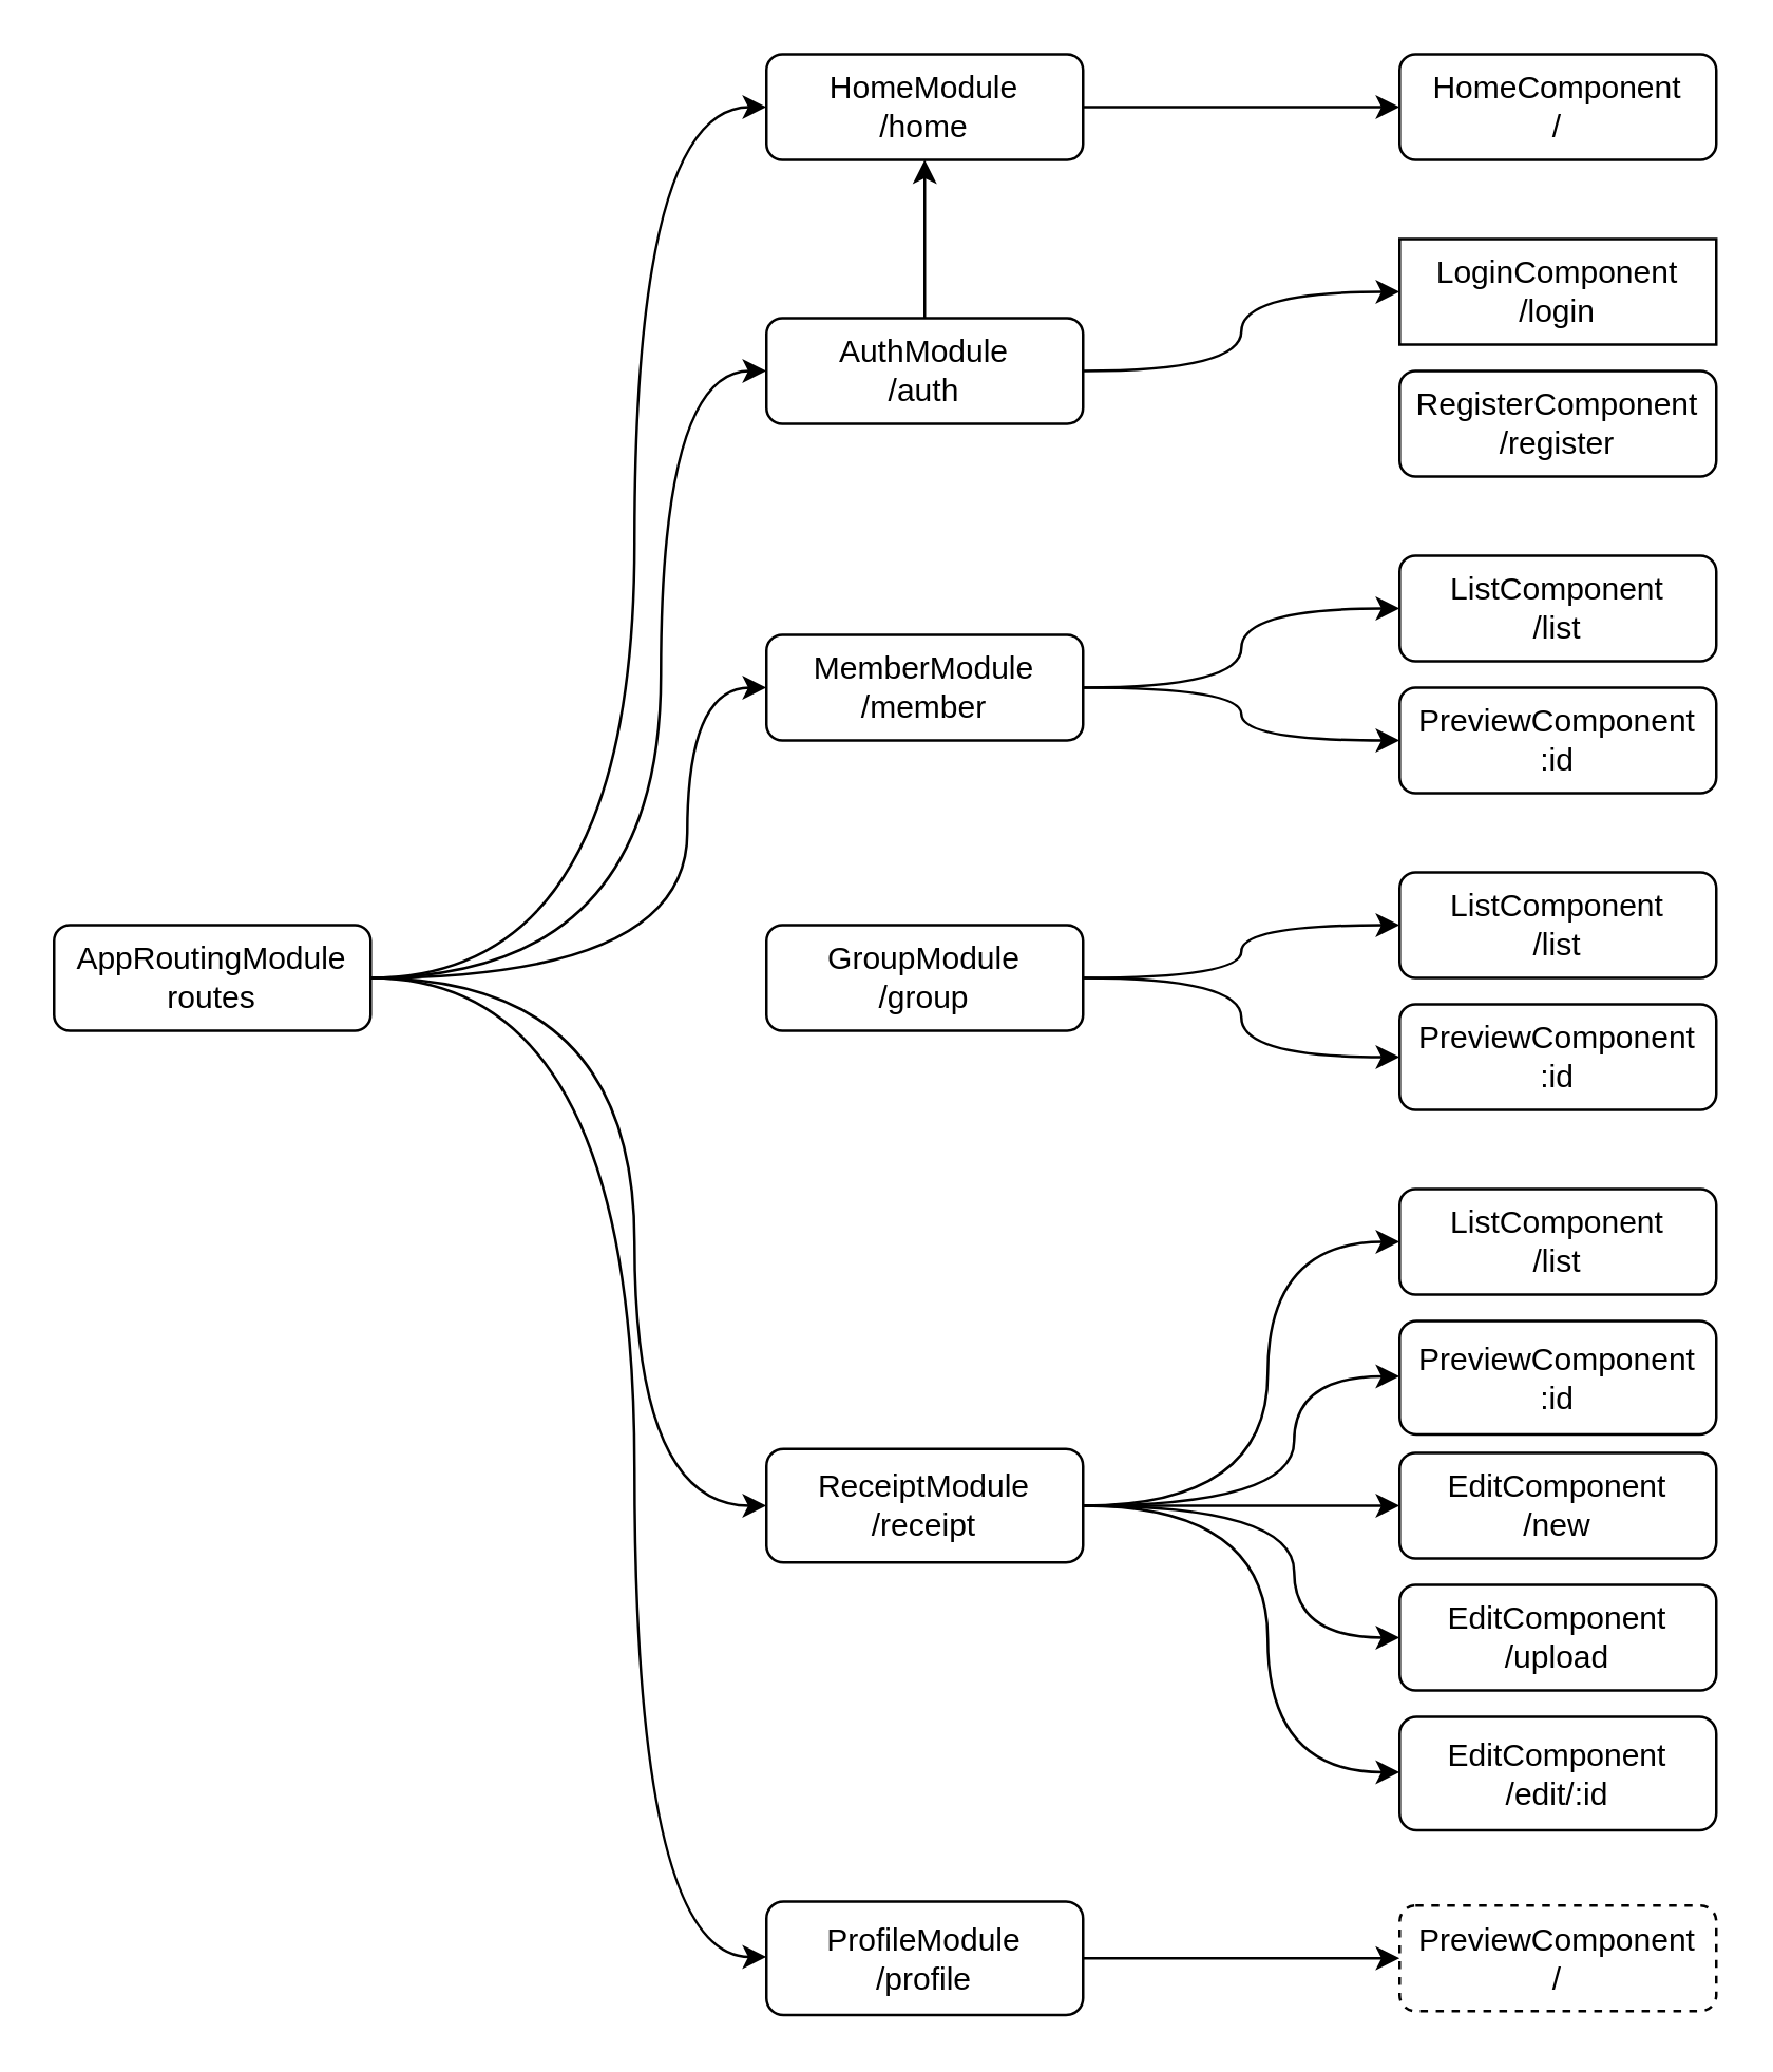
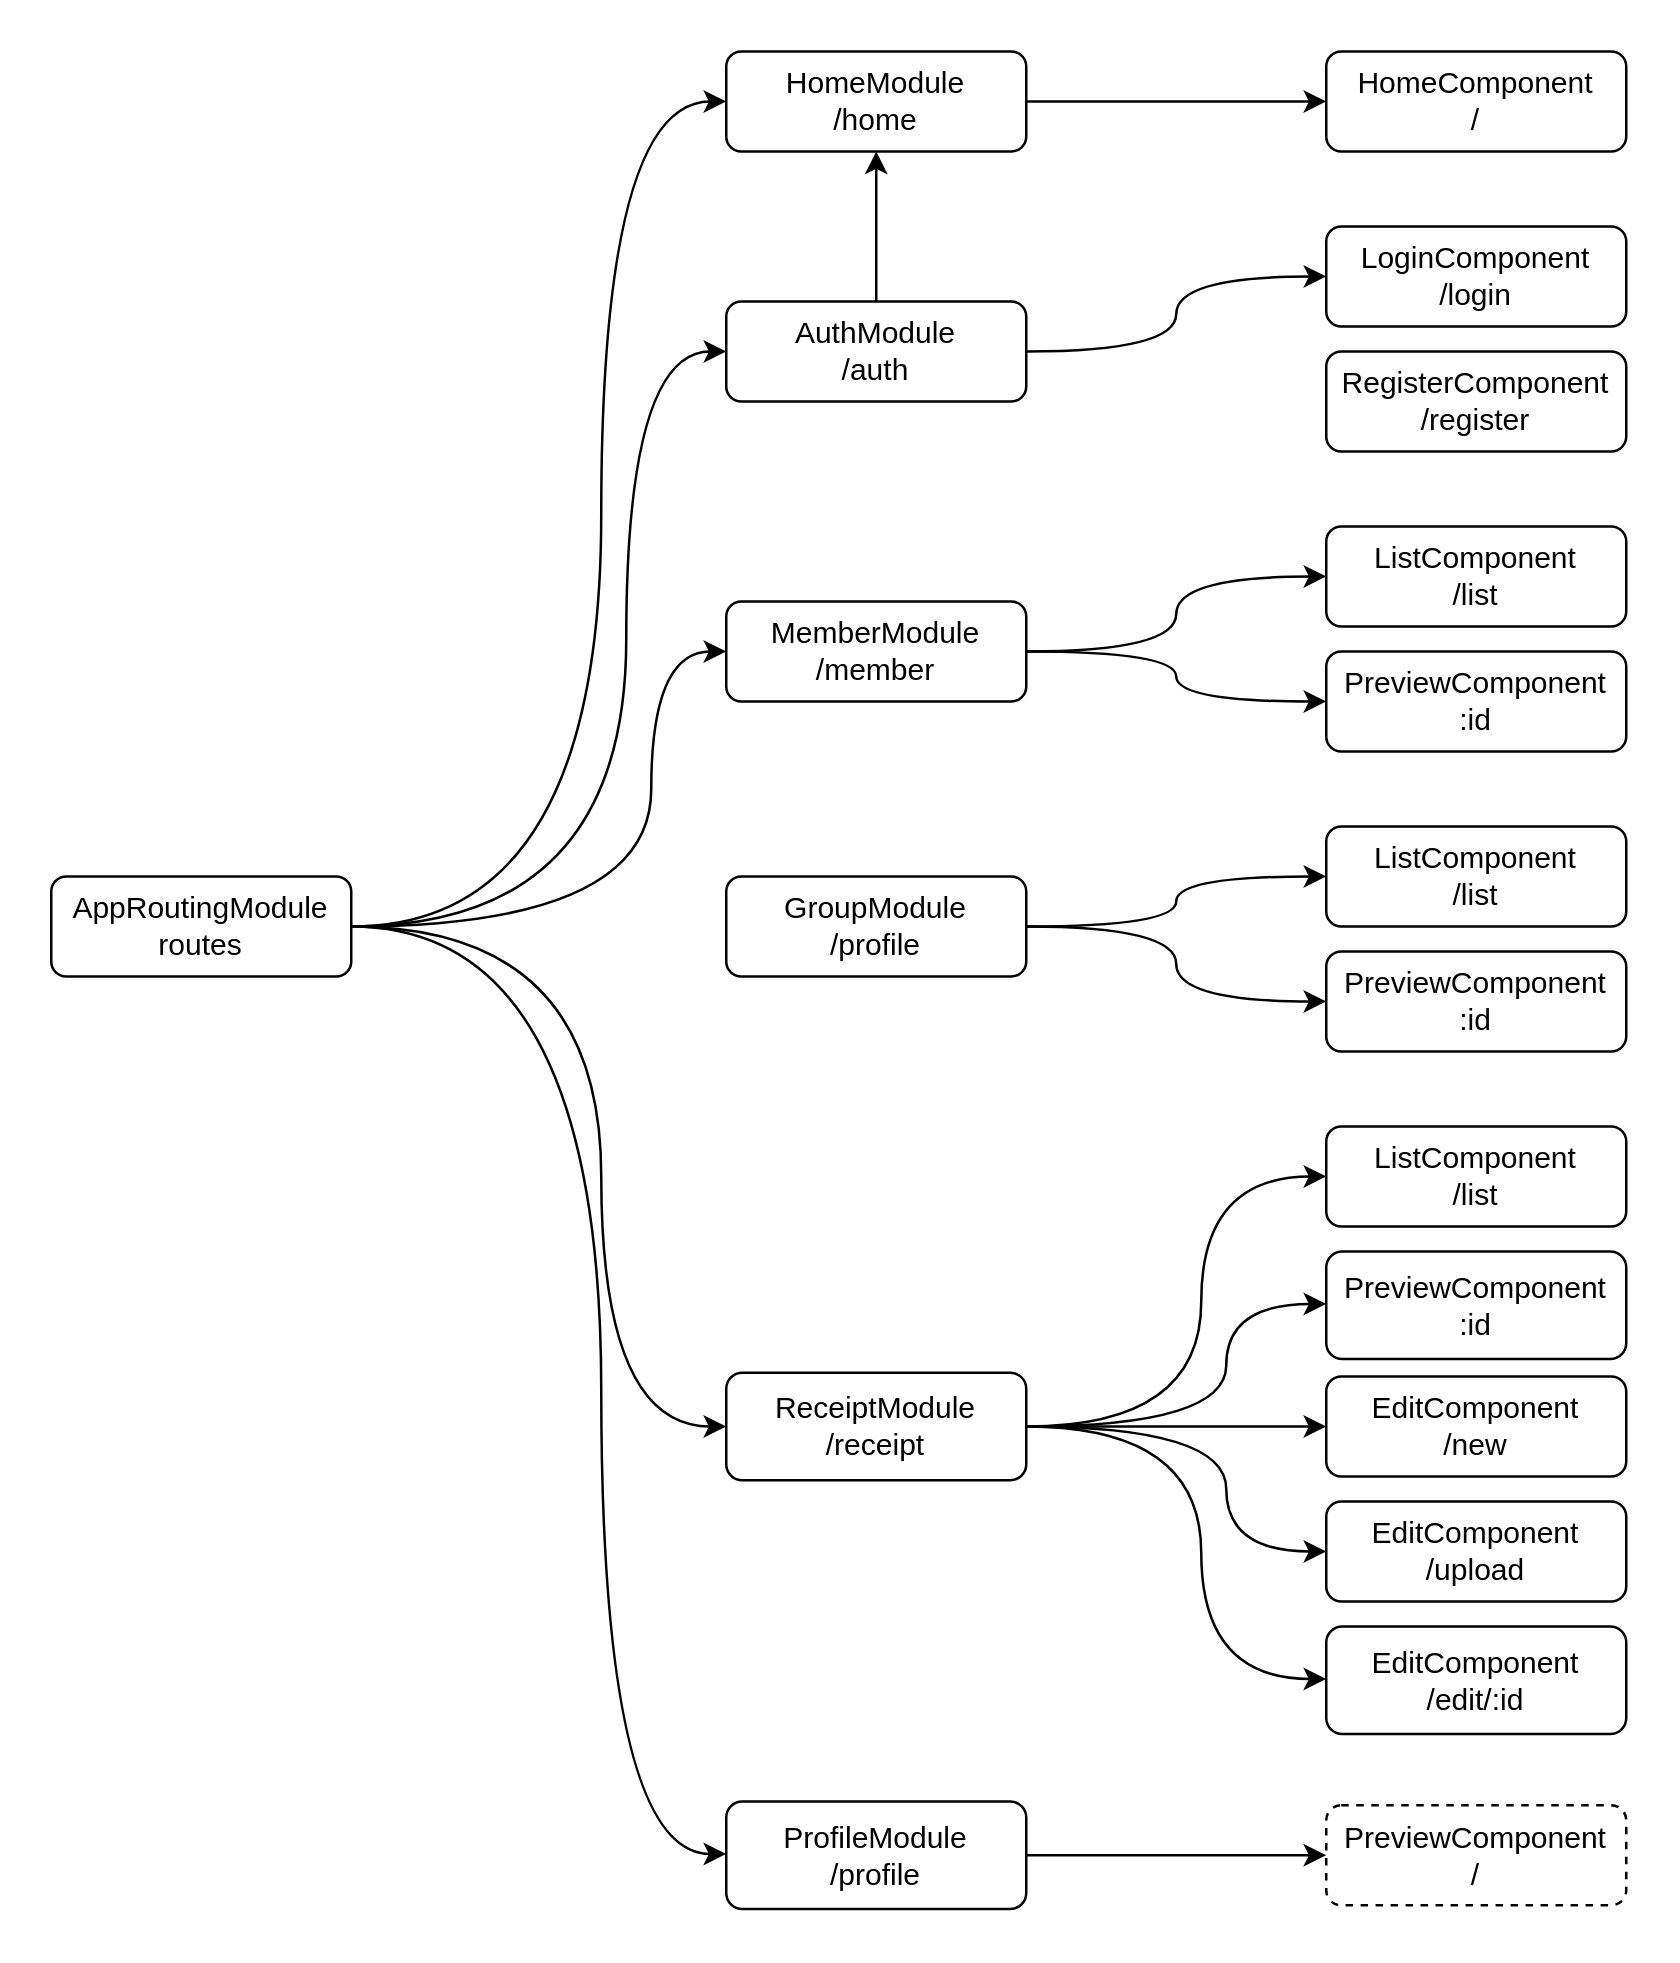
- <mxCell id="27" value="LoginComponent&lt;br&gt;/login" style="whiteSpace=wrap;html=1;rounded=0;" vertex="1" parent="1"><mxGeometry x="530" y="90" width="120" height="40" as="geometry" /></mxCell>
+ <mxCell id="27" value="LoginComponent&lt;br&gt;/login" style="rounded=1;whiteSpace=wrap;html=1;" vertex="1" parent="1"><mxGeometry x="530" y="90" width="120" height="40" as="geometry" /></mxCell>
- <mxCell id="18" value="GroupModule&lt;br&gt;/group" style="rounded=1;whiteSpace=wrap;html=1;" vertex="1" parent="1"><mxGeometry x="290" y="350" width="120" height="40" as="geometry" /></mxCell>
+ <mxCell id="18" value="GroupModule&lt;br&gt;/profile" style="rounded=1;whiteSpace=wrap;html=1;" vertex="1" parent="1"><mxGeometry x="290" y="350" width="120" height="40" as="geometry" /></mxCell>
